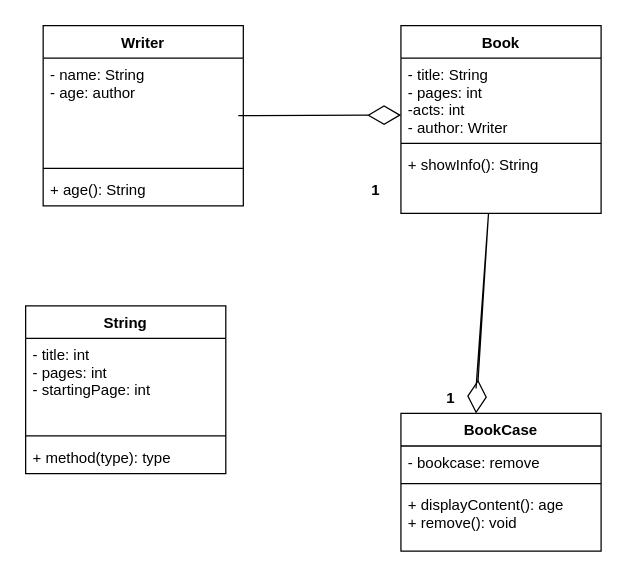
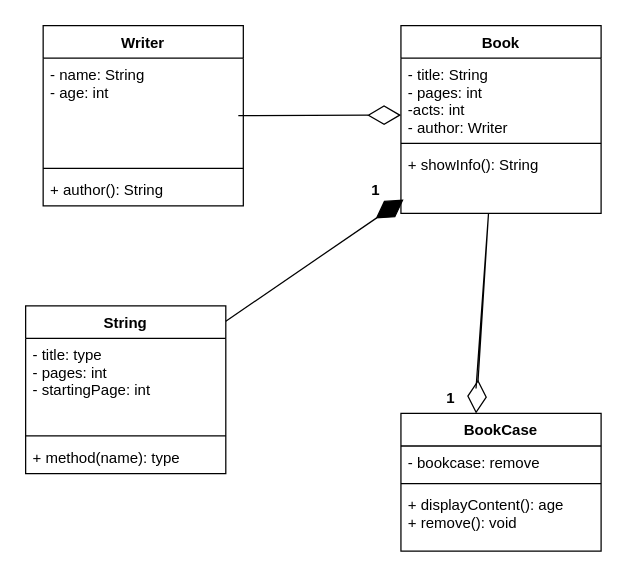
- <mxCell id="7" value="- name: String&#10;- age: author" style="text;strokeColor=none;fillColor=none;align=left;verticalAlign=top;spacingLeft=4;spacingRight=4;overflow=hidden;rotatable=0;points=[[0,0.5],[1,0.5]];portConstraint=eastwest;" parent="6" vertex="1"><mxGeometry y="26" width="160" height="84" as="geometry" /></mxCell>
+ <mxCell id="7" value="- name: String&#10;- age: int" style="text;strokeColor=none;fillColor=none;align=left;verticalAlign=top;spacingLeft=4;spacingRight=4;overflow=hidden;rotatable=0;points=[[0,0.5],[1,0.5]];portConstraint=eastwest;" parent="6" vertex="1"><mxGeometry y="26" width="160" height="84" as="geometry" /></mxCell>
- <mxCell id="9" value="+ age(): String" style="text;strokeColor=none;fillColor=none;align=left;verticalAlign=top;spacingLeft=4;spacingRight=4;overflow=hidden;rotatable=0;points=[[0,0.5],[1,0.5]];portConstraint=eastwest;" parent="6" vertex="1"><mxGeometry y="118" width="160" height="26" as="geometry" /></mxCell>
+ <mxCell id="9" value="+ author(): String" style="text;strokeColor=none;fillColor=none;align=left;verticalAlign=top;spacingLeft=4;spacingRight=4;overflow=hidden;rotatable=0;points=[[0,0.5],[1,0.5]];portConstraint=eastwest;" parent="6" vertex="1"><mxGeometry y="118" width="160" height="26" as="geometry" /></mxCell>
+ <mxCell id="21" value="" style="endArrow=diamondThin;endFill=1;endSize=24;html=1;rounded=0;entryX=0.013;entryY=0.788;entryDx=0;entryDy=0;entryPerimeter=0;" edge="1" parent="1" source="17" target="5"><mxGeometry width="160" relative="1" as="geometry"><mxPoint x="120" y="230" as="sourcePoint" /><mxPoint x="280" y="230" as="targetPoint" /></mxGeometry></mxCell>
- <mxCell id="18" value="- title: int&#10;- pages: int&#10;- startingPage: int" style="text;strokeColor=none;fillColor=none;align=left;verticalAlign=top;spacingLeft=4;spacingRight=4;overflow=hidden;rotatable=0;points=[[0,0.5],[1,0.5]];portConstraint=eastwest;" vertex="1" parent="17"><mxGeometry y="26" width="160" height="74" as="geometry" /></mxCell>
+ <mxCell id="18" value="- title: type&#10;- pages: int&#10;- startingPage: int" style="text;strokeColor=none;fillColor=none;align=left;verticalAlign=top;spacingLeft=4;spacingRight=4;overflow=hidden;rotatable=0;points=[[0,0.5],[1,0.5]];portConstraint=eastwest;" vertex="1" parent="17"><mxGeometry y="26" width="160" height="74" as="geometry" /></mxCell>
- <mxCell id="20" value="+ method(type): type" style="text;strokeColor=none;fillColor=none;align=left;verticalAlign=top;spacingLeft=4;spacingRight=4;overflow=hidden;rotatable=0;points=[[0,0.5],[1,0.5]];portConstraint=eastwest;" vertex="1" parent="17"><mxGeometry y="108" width="160" height="26" as="geometry" /></mxCell>
+ <mxCell id="20" value="+ method(name): type" style="text;strokeColor=none;fillColor=none;align=left;verticalAlign=top;spacingLeft=4;spacingRight=4;overflow=hidden;rotatable=0;points=[[0,0.5],[1,0.5]];portConstraint=eastwest;" vertex="1" parent="17"><mxGeometry y="108" width="160" height="26" as="geometry" /></mxCell>
